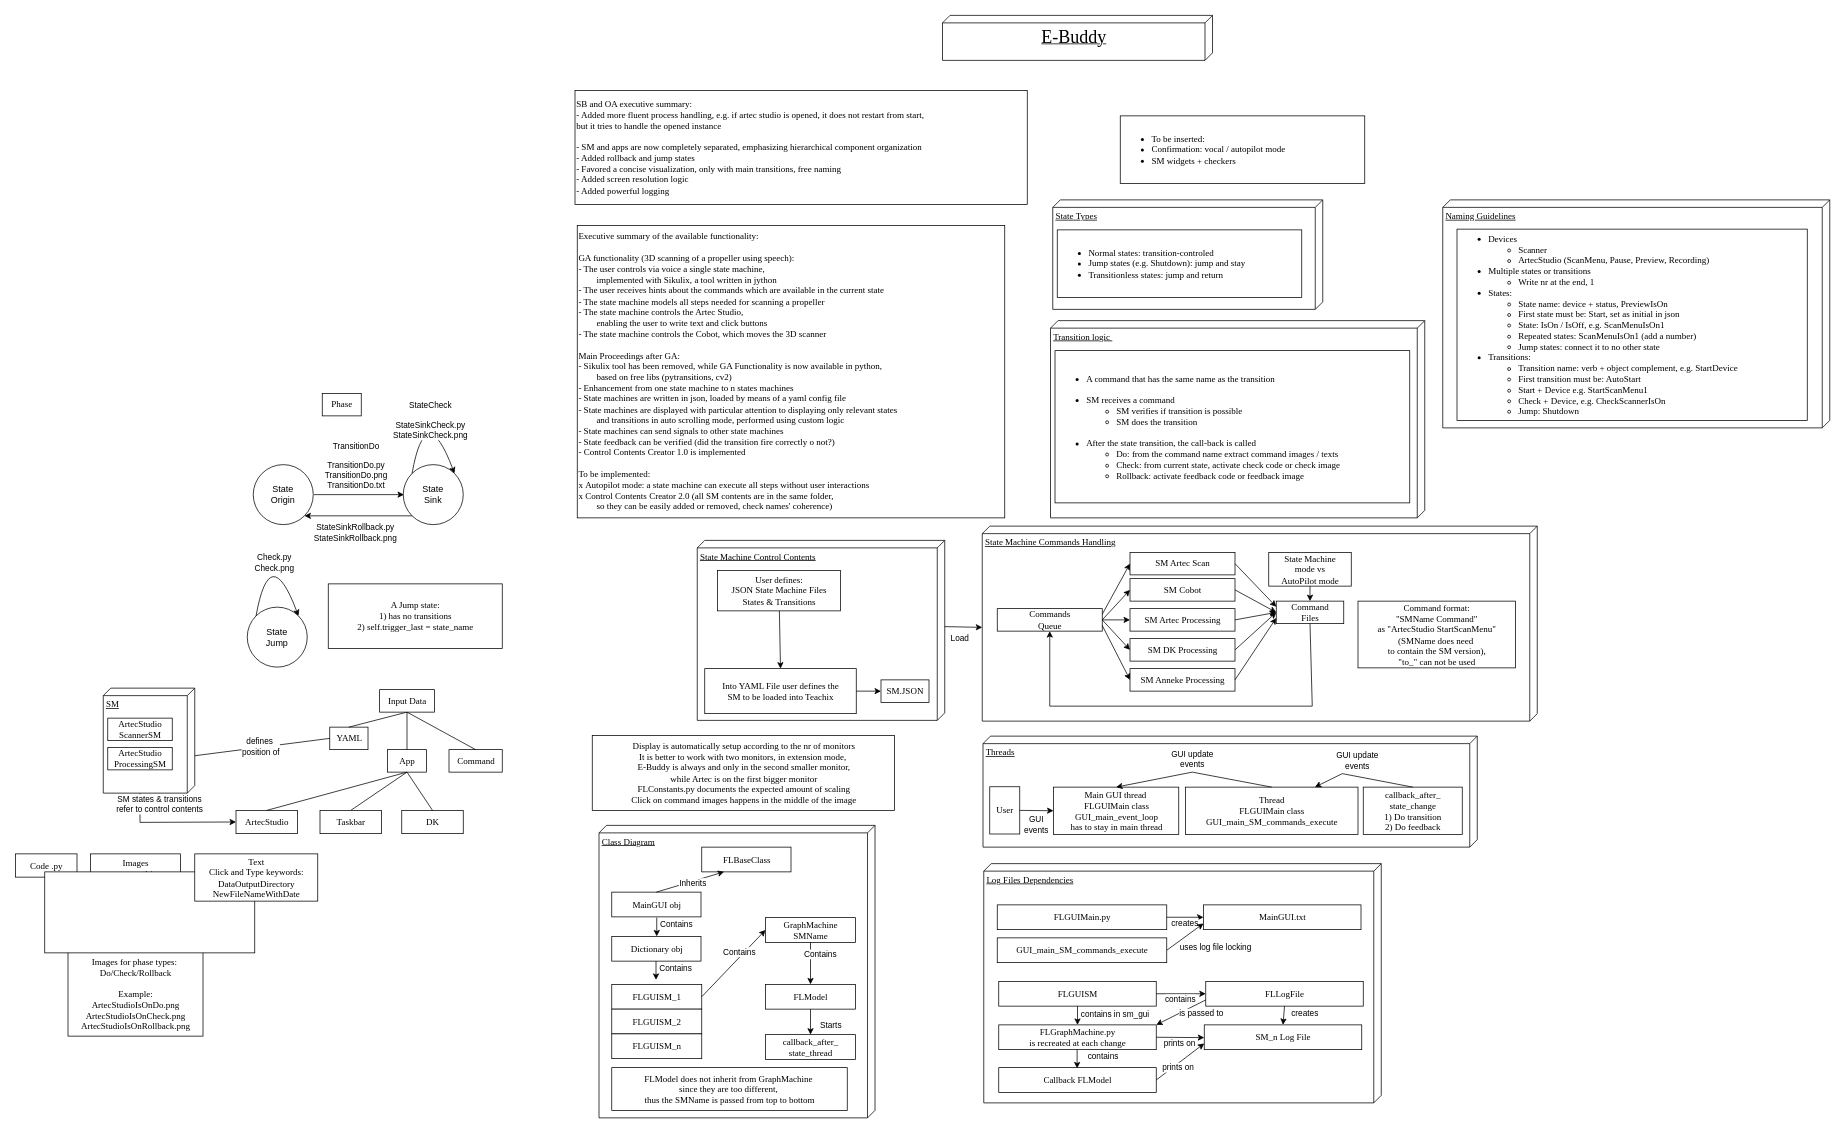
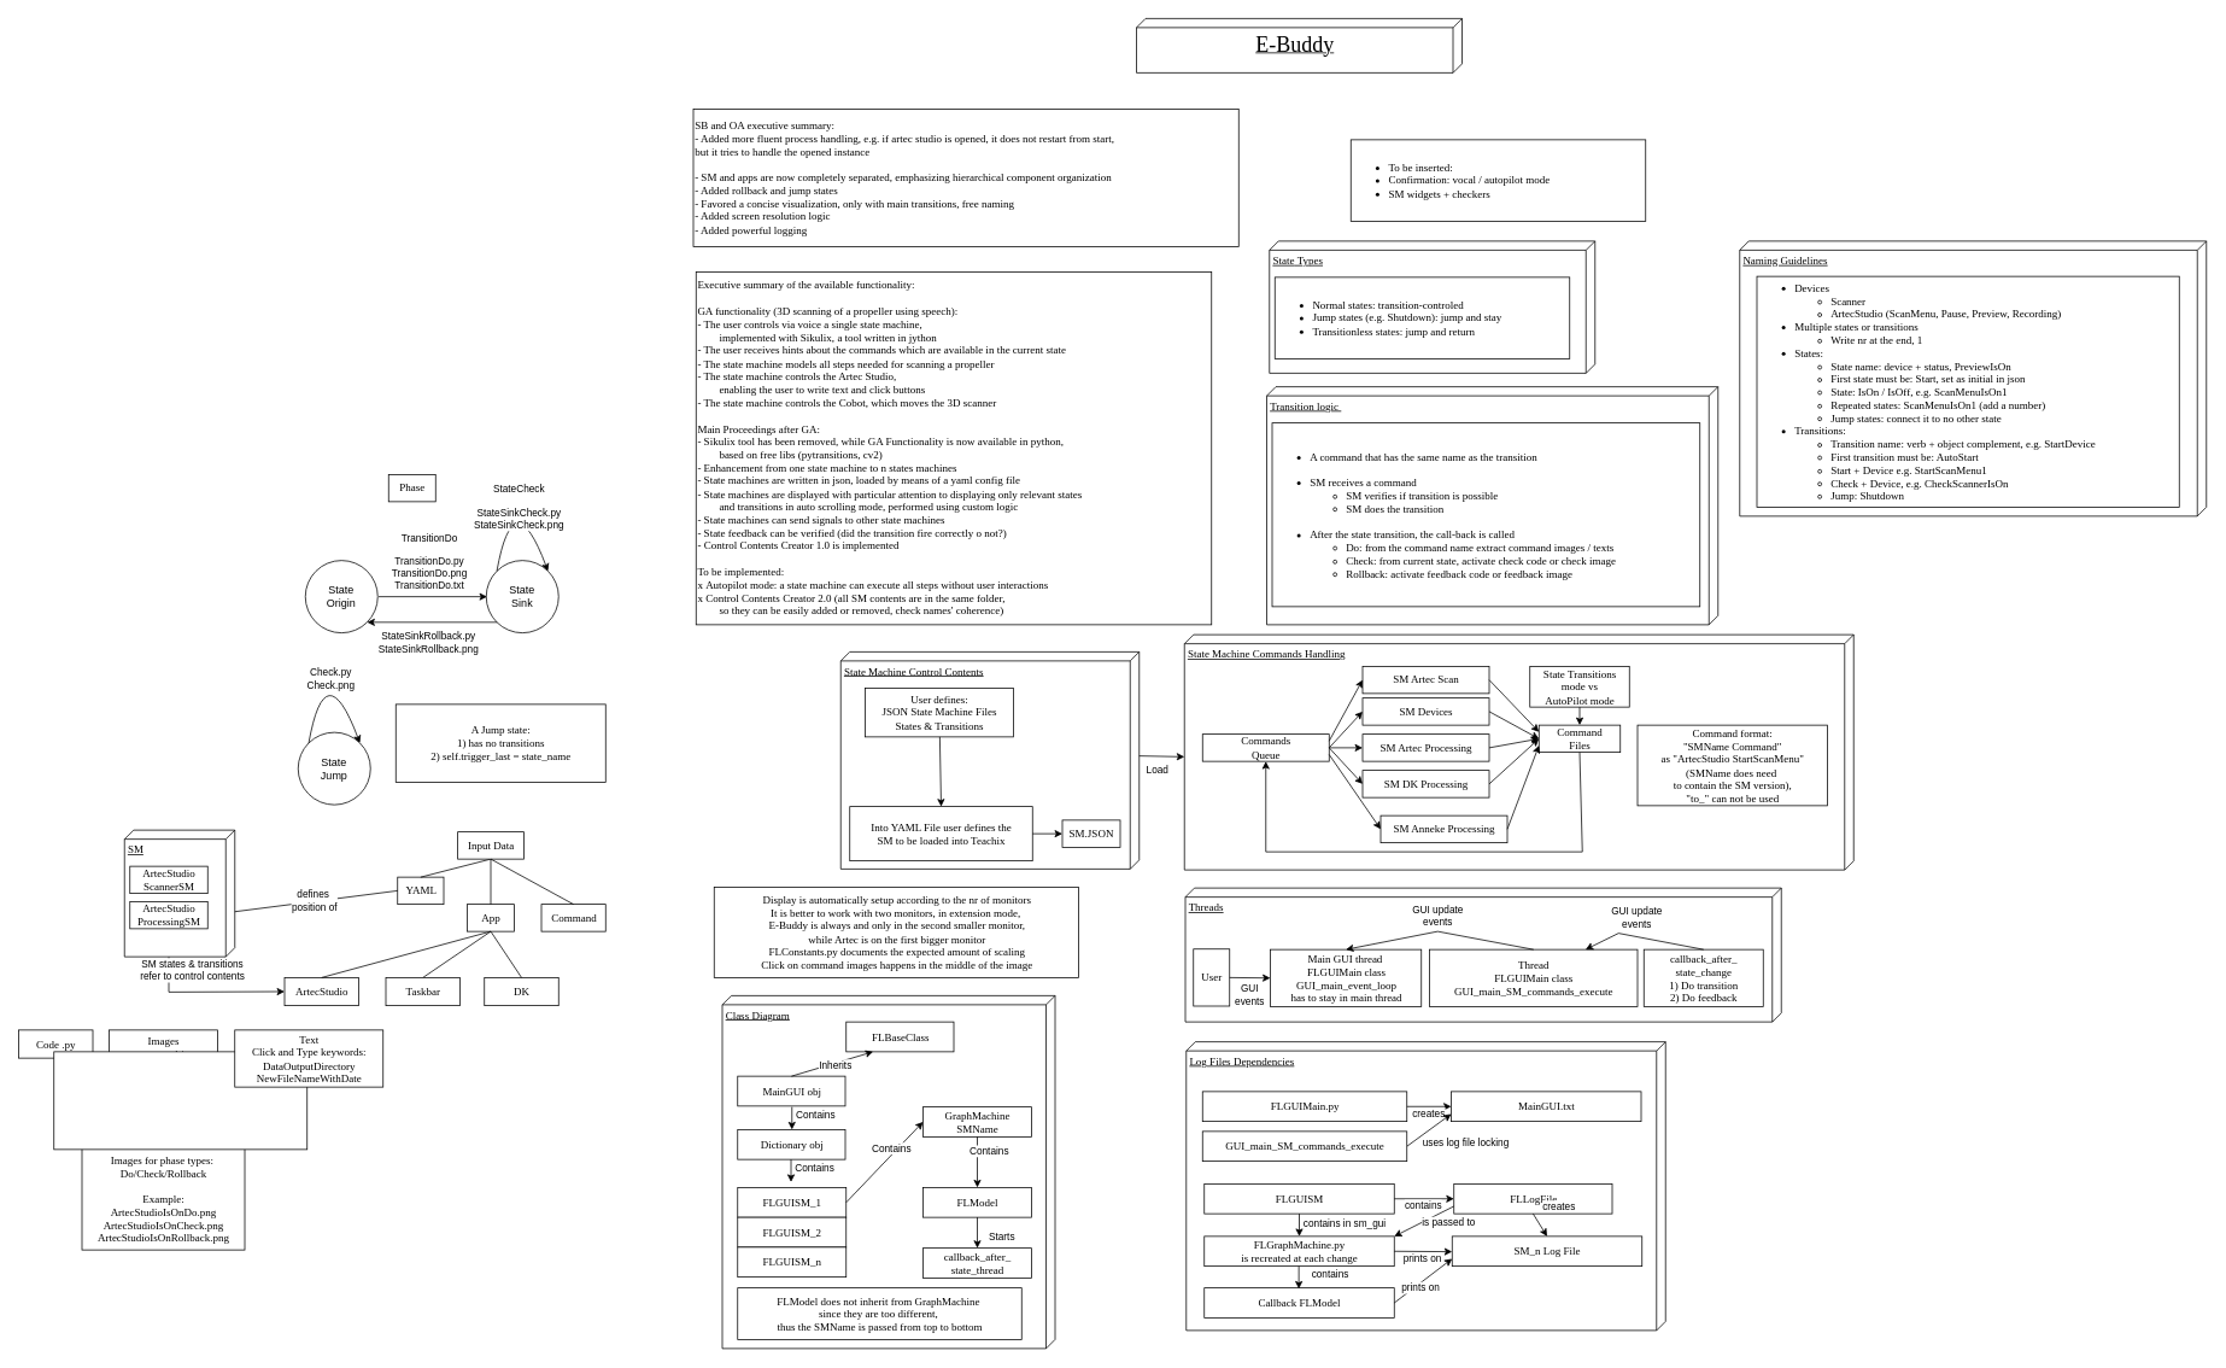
- <mxCell id="27" value="&lt;div&gt;State Machine&lt;/div&gt;&lt;div&gt;mode vs&lt;/div&gt;&lt;div&gt;AutoPilot mode&lt;/div&gt;" style="html=1;rounded=0;shadow=0;comic=0;labelBackgroundColor=none;strokeWidth=1;fontFamily=Verdana;fontSize=12;align=center;" parent="1" vertex="1"><mxGeometry x="1691" y="736" width="110" height="45" as="geometry" /></mxCell>
+ <mxCell id="27" value="&lt;div&gt;State Transitions&lt;/div&gt;&lt;div&gt;mode vs&lt;/div&gt;&lt;div&gt;AutoPilot mode&lt;/div&gt;" style="html=1;rounded=0;shadow=0;comic=0;labelBackgroundColor=none;strokeWidth=1;fontFamily=Verdana;fontSize=12;align=center;" parent="1" vertex="1"><mxGeometry x="1691" y="736" width="110" height="45" as="geometry" /></mxCell>
- <mxCell id="11" value="&lt;div&gt;SM Cobot&lt;/div&gt;" style="html=1;rounded=0;shadow=0;comic=0;labelBackgroundColor=none;strokeWidth=1;fontFamily=Verdana;fontSize=12;align=center;" parent="1" vertex="1"><mxGeometry x="1506" y="771" width="140" height="30" as="geometry" /></mxCell>
+ <mxCell id="11" value="&lt;div&gt;SM Devices&lt;/div&gt;" style="html=1;rounded=0;shadow=0;comic=0;labelBackgroundColor=none;strokeWidth=1;fontFamily=Verdana;fontSize=12;align=center;" parent="1" vertex="1"><mxGeometry x="1506" y="771" width="140" height="30" as="geometry" /></mxCell>
- <mxCell id="13" value="&lt;div&gt;SM Anneke&lt;span style=&quot;background-color: initial;&quot;&gt;&amp;nbsp;Processing&lt;/span&gt;&lt;/div&gt;" style="html=1;rounded=0;shadow=0;comic=0;labelBackgroundColor=none;strokeWidth=1;fontFamily=Verdana;fontSize=12;align=center;" parent="1" vertex="1"><mxGeometry x="1506" y="891" width="140" height="30" as="geometry" /></mxCell>
+ <mxCell id="13" value="&lt;div&gt;SM Anneke&lt;span style=&quot;background-color: initial;&quot;&gt;&amp;nbsp;Processing&lt;/span&gt;&lt;/div&gt;" style="html=1;rounded=0;shadow=0;comic=0;labelBackgroundColor=none;strokeWidth=1;fontFamily=Verdana;fontSize=12;align=center;" parent="1" vertex="1"><mxGeometry x="1526" y="901" width="140" height="30" as="geometry" /></mxCell>
- <mxCell id="86" value="&lt;div&gt;FLLogFile&lt;/div&gt;" style="html=1;rounded=0;shadow=0;comic=0;labelBackgroundColor=none;strokeWidth=1;fontFamily=Verdana;fontSize=12;align=center;" parent="1" vertex="1"><mxGeometry x="1607" y="1308" width="210" height="33" as="geometry" /></mxCell>
+ <mxCell id="86" value="&lt;div&gt;FLLogFile&lt;/div&gt;" style="html=1;rounded=0;shadow=0;comic=0;labelBackgroundColor=none;strokeWidth=1;fontFamily=Verdana;fontSize=12;align=center;" parent="1" vertex="1"><mxGeometry x="1607" y="1308" width="175" height="33" as="geometry" /></mxCell>
